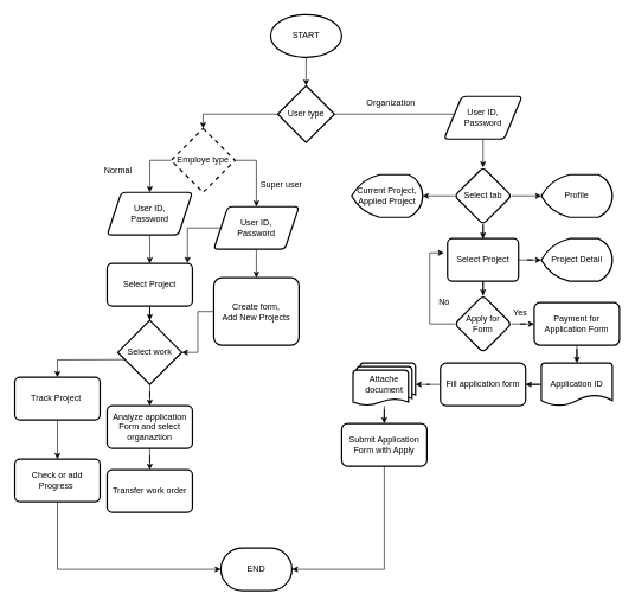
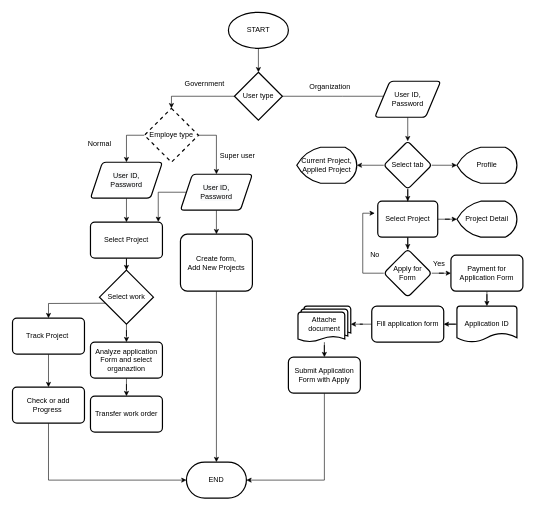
+ <mxCell id="6" value="Government" style="text;html=1;align=center;verticalAlign=middle;resizable=0;points=[];autosize=1;" vertex="1" parent="1"><mxGeometry x="300" y="130" width="80" height="20" as="geometry" /></mxCell>
- <mxCell id="45" style="edgeStyle=orthogonalEdgeStyle;rounded=0;orthogonalLoop=1;jettySize=auto;html=1;" edge="1" parent="1" source="46" target="56"><mxGeometry relative="1" as="geometry" /></mxCell>
+ <mxCell id="45" style="edgeStyle=orthogonalEdgeStyle;rounded=0;orthogonalLoop=1;jettySize=auto;html=1;" edge="1" parent="1" source="46" target="51"><mxGeometry relative="1" as="geometry" /></mxCell>
